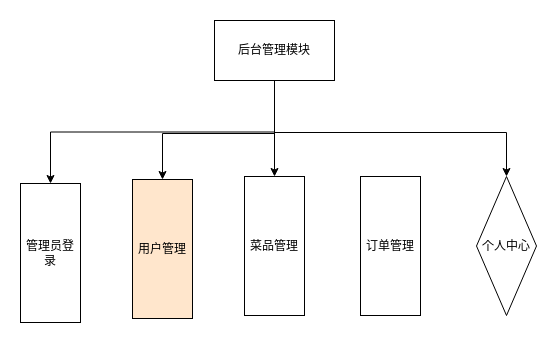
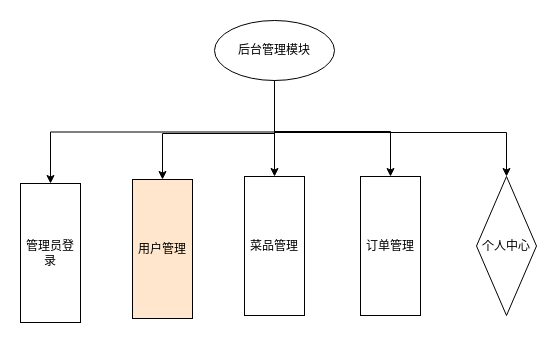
- <mxCell id="7" value="后台管理模块" style="rounded=0;whiteSpace=wrap;html=1;" vertex="1" parent="1"><mxGeometry x="214" y="20" width="120" height="60" as="geometry" /></mxCell>
+ <mxCell id="7" value="后台管理模块" style="ellipse;whiteSpace=wrap;html=1;" vertex="1" parent="1"><mxGeometry x="214" y="20" width="120" height="60" as="geometry" /></mxCell>
+ <mxCell id="5" style="edgeStyle=orthogonalEdgeStyle;rounded=0;orthogonalLoop=1;jettySize=auto;html=1;exitX=0.5;exitY=1;exitDx=0;exitDy=0;entryX=0.5;entryY=0;entryDx=0;entryDy=0;" edge="1" parent="1" source="7" target="11"><mxGeometry relative="1" as="geometry"><Array as="points"><mxPoint x="274" y="131" /><mxPoint x="390" y="131" /></Array></mxGeometry></mxCell>
